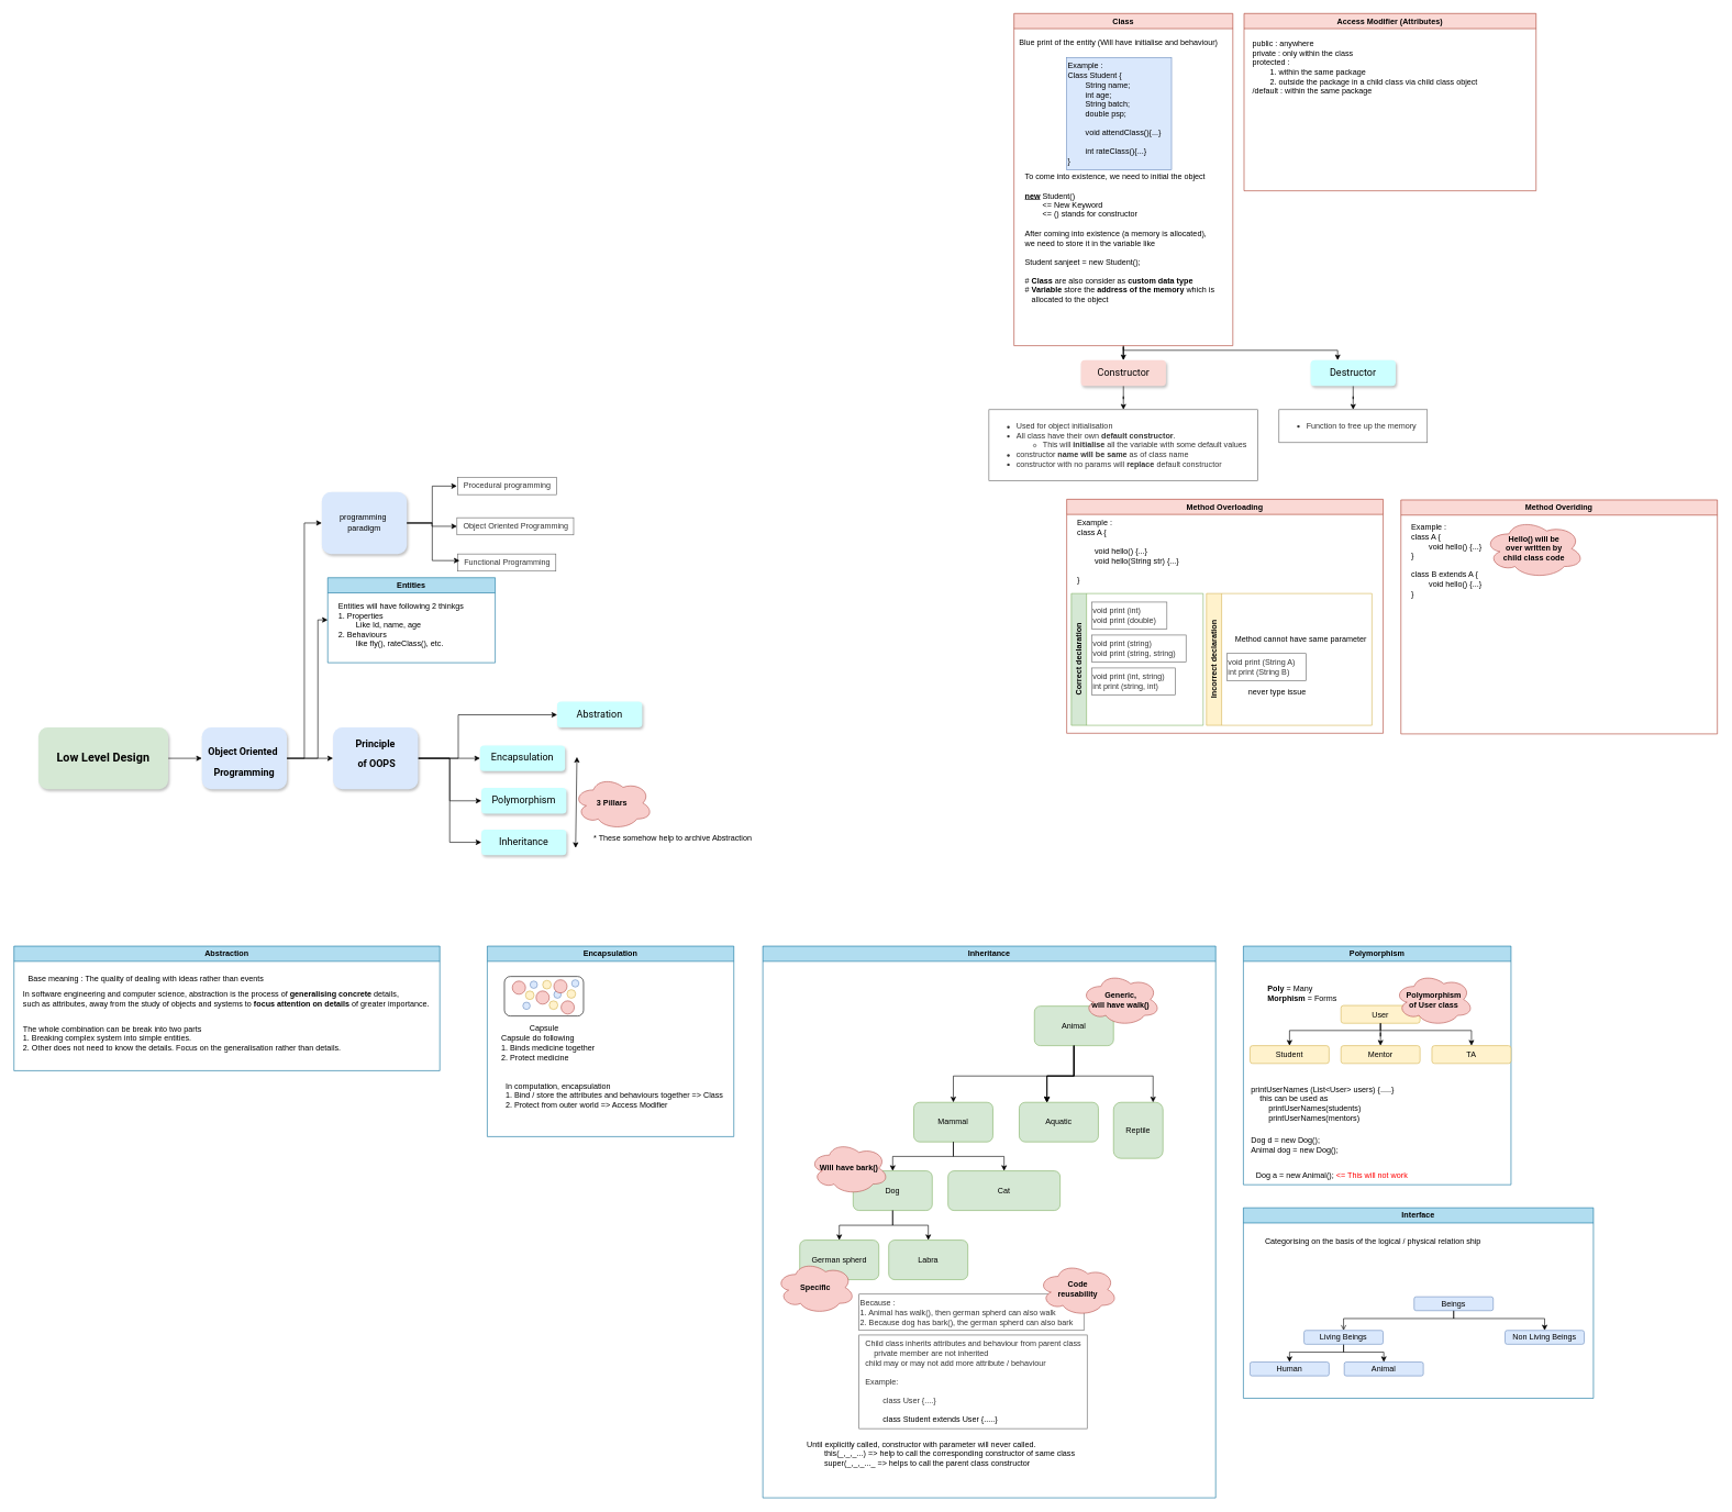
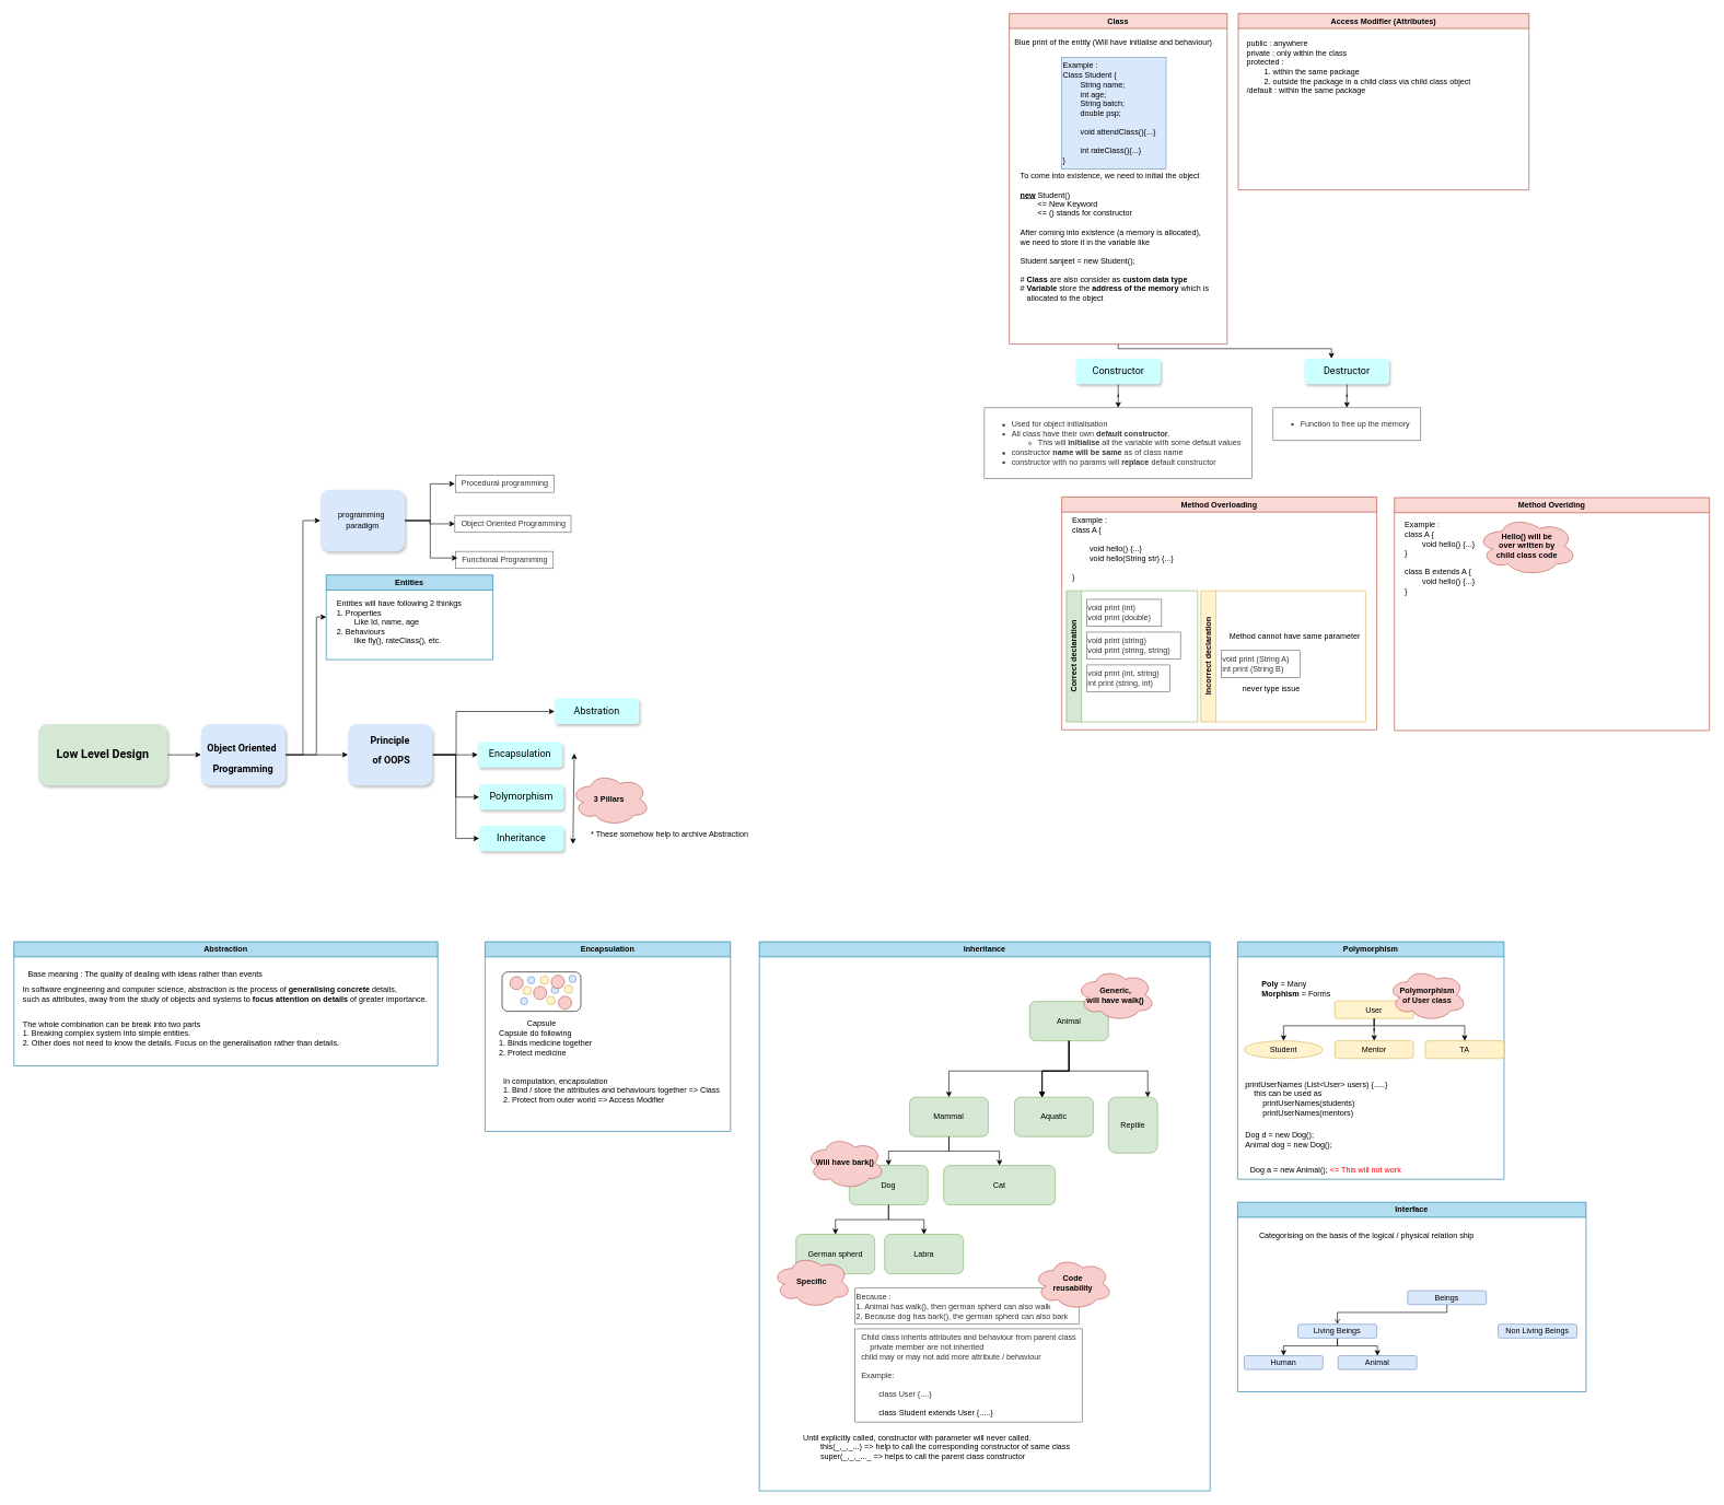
- <mxCell id="53" style="edgeStyle=orthogonalEdgeStyle;rounded=0;orthogonalLoop=1;jettySize=auto;html=1;" parent="1" source="55" target="62" edge="1"><mxGeometry relative="1" as="geometry" /></mxCell>
- <mxCell id="62" value="&lt;p style=&quot;line-height: 142%;&quot;&gt;&lt;font data-font-src=&quot;https://fonts.googleapis.com/css?family=Roboto&quot; face=&quot;Roboto&quot; style=&quot;font-size: 15px;&quot;&gt;Constructor&lt;/font&gt;&lt;/p&gt;" style="rounded=1;whiteSpace=wrap;html=1;shadow=1;treeFolding=1;movable=1;resizable=1;rotatable=1;deletable=1;editable=1;locked=0;connectable=1;strokeColor=none;fillColor=#fad9d5;" parent="1" vertex="1"><mxGeometry x="1638.5" y="546" width="129" height="39" as="geometry" /></mxCell>
+ <mxCell id="62" value="&lt;p style=&quot;line-height: 142%;&quot;&gt;&lt;font data-font-src=&quot;https://fonts.googleapis.com/css?family=Roboto&quot; face=&quot;Roboto&quot; style=&quot;font-size: 15px;&quot;&gt;Constructor&lt;/font&gt;&lt;/p&gt;" style="rounded=1;whiteSpace=wrap;html=1;shadow=1;treeFolding=1;movable=1;resizable=1;rotatable=1;deletable=1;editable=1;locked=0;connectable=1;strokeColor=none;fillColor=#CCFFFF;" parent="1" vertex="1"><mxGeometry x="1638.5" y="546" width="129" height="39" as="geometry" /></mxCell>
- <mxCell id="22" value="&lt;font face=&quot;Roboto&quot;&gt;&lt;span style=&quot;font-size: 15px;&quot;&gt;&lt;b&gt;Principle&lt;/b&gt;&lt;/span&gt;&lt;/font&gt;&lt;p style=&quot;line-height: 142%;&quot;&gt;&lt;b&gt;&lt;font data-font-src=&quot;https://fonts.googleapis.com/css?family=Roboto&quot; face=&quot;Roboto&quot; style=&quot;font-size: 15px;&quot;&gt;&amp;nbsp;of OOPS&lt;/font&gt;&lt;/b&gt;&lt;/p&gt;" style="rounded=1;whiteSpace=wrap;html=1;fillColor=#dae8fc;strokeColor=none;shadow=1;treeFolding=0;movable=1;resizable=1;rotatable=1;deletable=1;editable=1;locked=0;connectable=1;" parent="1" vertex="1"><mxGeometry x="504" y="1103" width="129" height="94" as="geometry" /></mxCell>
+ <mxCell id="22" value="&lt;font face=&quot;Roboto&quot;&gt;&lt;span style=&quot;font-size: 15px;&quot;&gt;&lt;b&gt;Principle&lt;/b&gt;&lt;/span&gt;&lt;/font&gt;&lt;p style=&quot;line-height: 142%;&quot;&gt;&lt;b&gt;&lt;font data-font-src=&quot;https://fonts.googleapis.com/css?family=Roboto&quot; face=&quot;Roboto&quot; style=&quot;font-size: 15px;&quot;&gt;&amp;nbsp;of OOPS&lt;/font&gt;&lt;/b&gt;&lt;/p&gt;" style="rounded=1;whiteSpace=wrap;html=1;fillColor=#dae8fc;strokeColor=none;shadow=1;treeFolding=0;movable=1;resizable=1;rotatable=1;deletable=1;editable=1;locked=0;connectable=1;" parent="1" vertex="1"><mxGeometry x="529" y="1103" width="129" height="94" as="geometry" /></mxCell>
- <mxCell id="96" value="Student" style="rounded=1;whiteSpace=wrap;html=1;fillColor=#fff2cc;strokeColor=#d6b656;" parent="93" vertex="1"><mxGeometry x="10" y="151" width="120" height="27" as="geometry" /></mxCell>
+ <mxCell id="96" value="Student" style="ellipse;whiteSpace=wrap;html=1;fillColor=#fff2cc;strokeColor=#d6b656;" parent="93" vertex="1"><mxGeometry x="10" y="151" width="120" height="27" as="geometry" /></mxCell>
- <mxCell id="129" style="edgeStyle=orthogonalEdgeStyle;rounded=0;orthogonalLoop=1;jettySize=auto;html=1;entryX=0.5;entryY=0;entryDx=0;entryDy=0;" edge="1" parent="120" source="123" target="127"><mxGeometry relative="1" as="geometry"><Array as="points"><mxPoint x="309" y="130" /><mxPoint x="447" y="130" /></Array></mxGeometry></mxCell>
